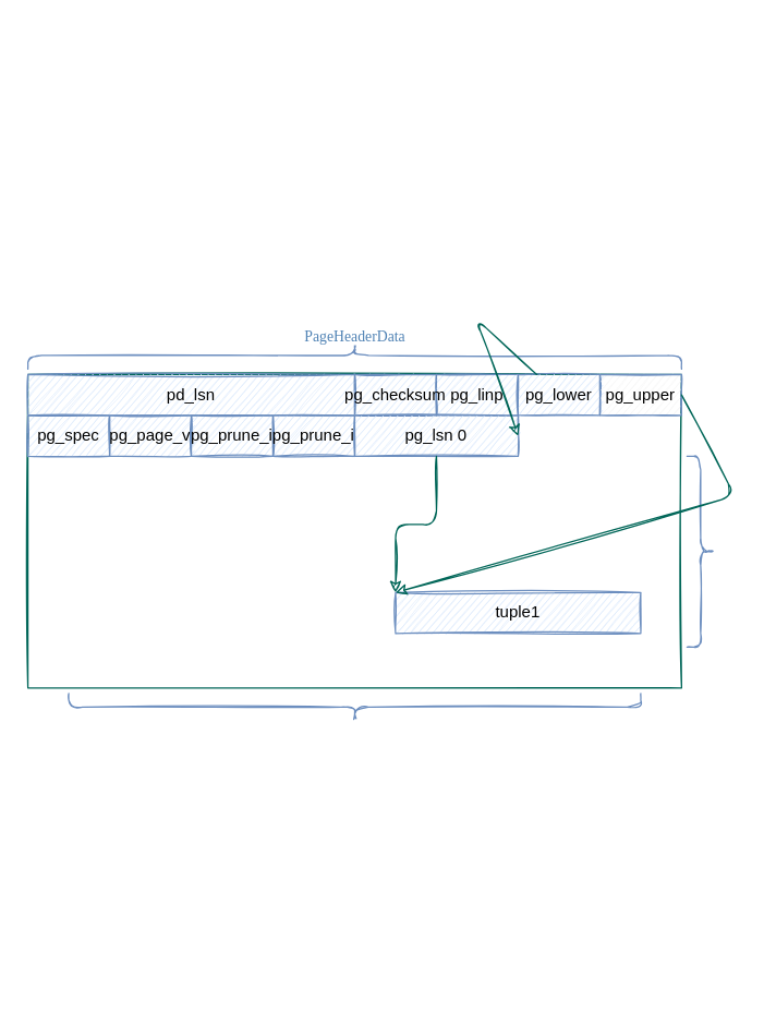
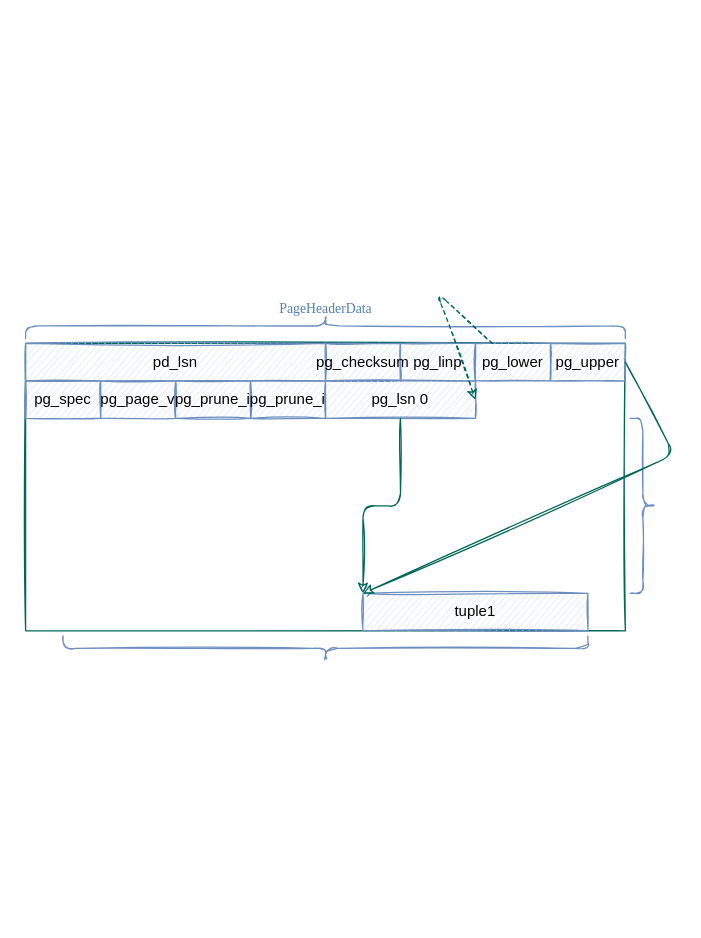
- <mxCell id="21" value="" style="endArrow=classic;html=1;rounded=1;sketch=1;fontSize=11;fontColor=#5C5C5C;strokeColor=#006658;fillColor=#21C0A5;curved=0;entryX=1;entryY=0.5;entryDx=0;entryDy=0;" edge="1" parent="1" source="7" target="14"><mxGeometry width="50" height="50" relative="1" as="geometry"><mxPoint x="119" y="653" as="sourcePoint" /><mxPoint x="500" y="319" as="targetPoint" /><Array as="points"><mxPoint x="349" y="233" /></Array></mxGeometry></mxCell>
+ <mxCell id="21" value="" style="endArrow=classic;html=1;rounded=1;sketch=1;fontSize=11;fontColor=#5C5C5C;strokeColor=#006658;fillColor=#21C0A5;curved=0;entryX=1;entryY=0.5;entryDx=0;entryDy=0;dashed=1;" edge="1" parent="1" source="7" target="14"><mxGeometry width="50" height="50" relative="1" as="geometry"><mxPoint x="119" y="653" as="sourcePoint" /><mxPoint x="500" y="319" as="targetPoint" /><Array as="points"><mxPoint x="349" y="233" /></Array></mxGeometry></mxCell>
- <mxCell id="8" value="pg_upper" style="rounded=0;whiteSpace=wrap;html=1;fillColor=#f5f5f5;strokeColor=#6c8ebf;sketch=1;" vertex="1" parent="3"><mxGeometry x="420" width="60" height="30" as="geometry" /></mxCell>
+ <mxCell id="8" value="pg_upper" style="rounded=0;whiteSpace=wrap;html=1;fillColor=#dae8fc;strokeColor=#6c8ebf;sketch=1;" vertex="1" parent="3"><mxGeometry x="420" width="60" height="30" as="geometry" /></mxCell>
- <mxCell id="15" value="tuple1" style="rounded=0;whiteSpace=wrap;html=1;fillColor=#dae8fc;strokeColor=#6c8ebf;sketch=1;" vertex="1" parent="1"><mxGeometry x="290" y="434" width="180" height="30" as="geometry" /></mxCell>
+ <mxCell id="15" value="tuple1" style="rounded=0;whiteSpace=wrap;html=1;fillColor=#dae8fc;strokeColor=#6c8ebf;sketch=1;" vertex="1" parent="1"><mxGeometry x="290" y="474" width="180" height="30" as="geometry" /></mxCell>
